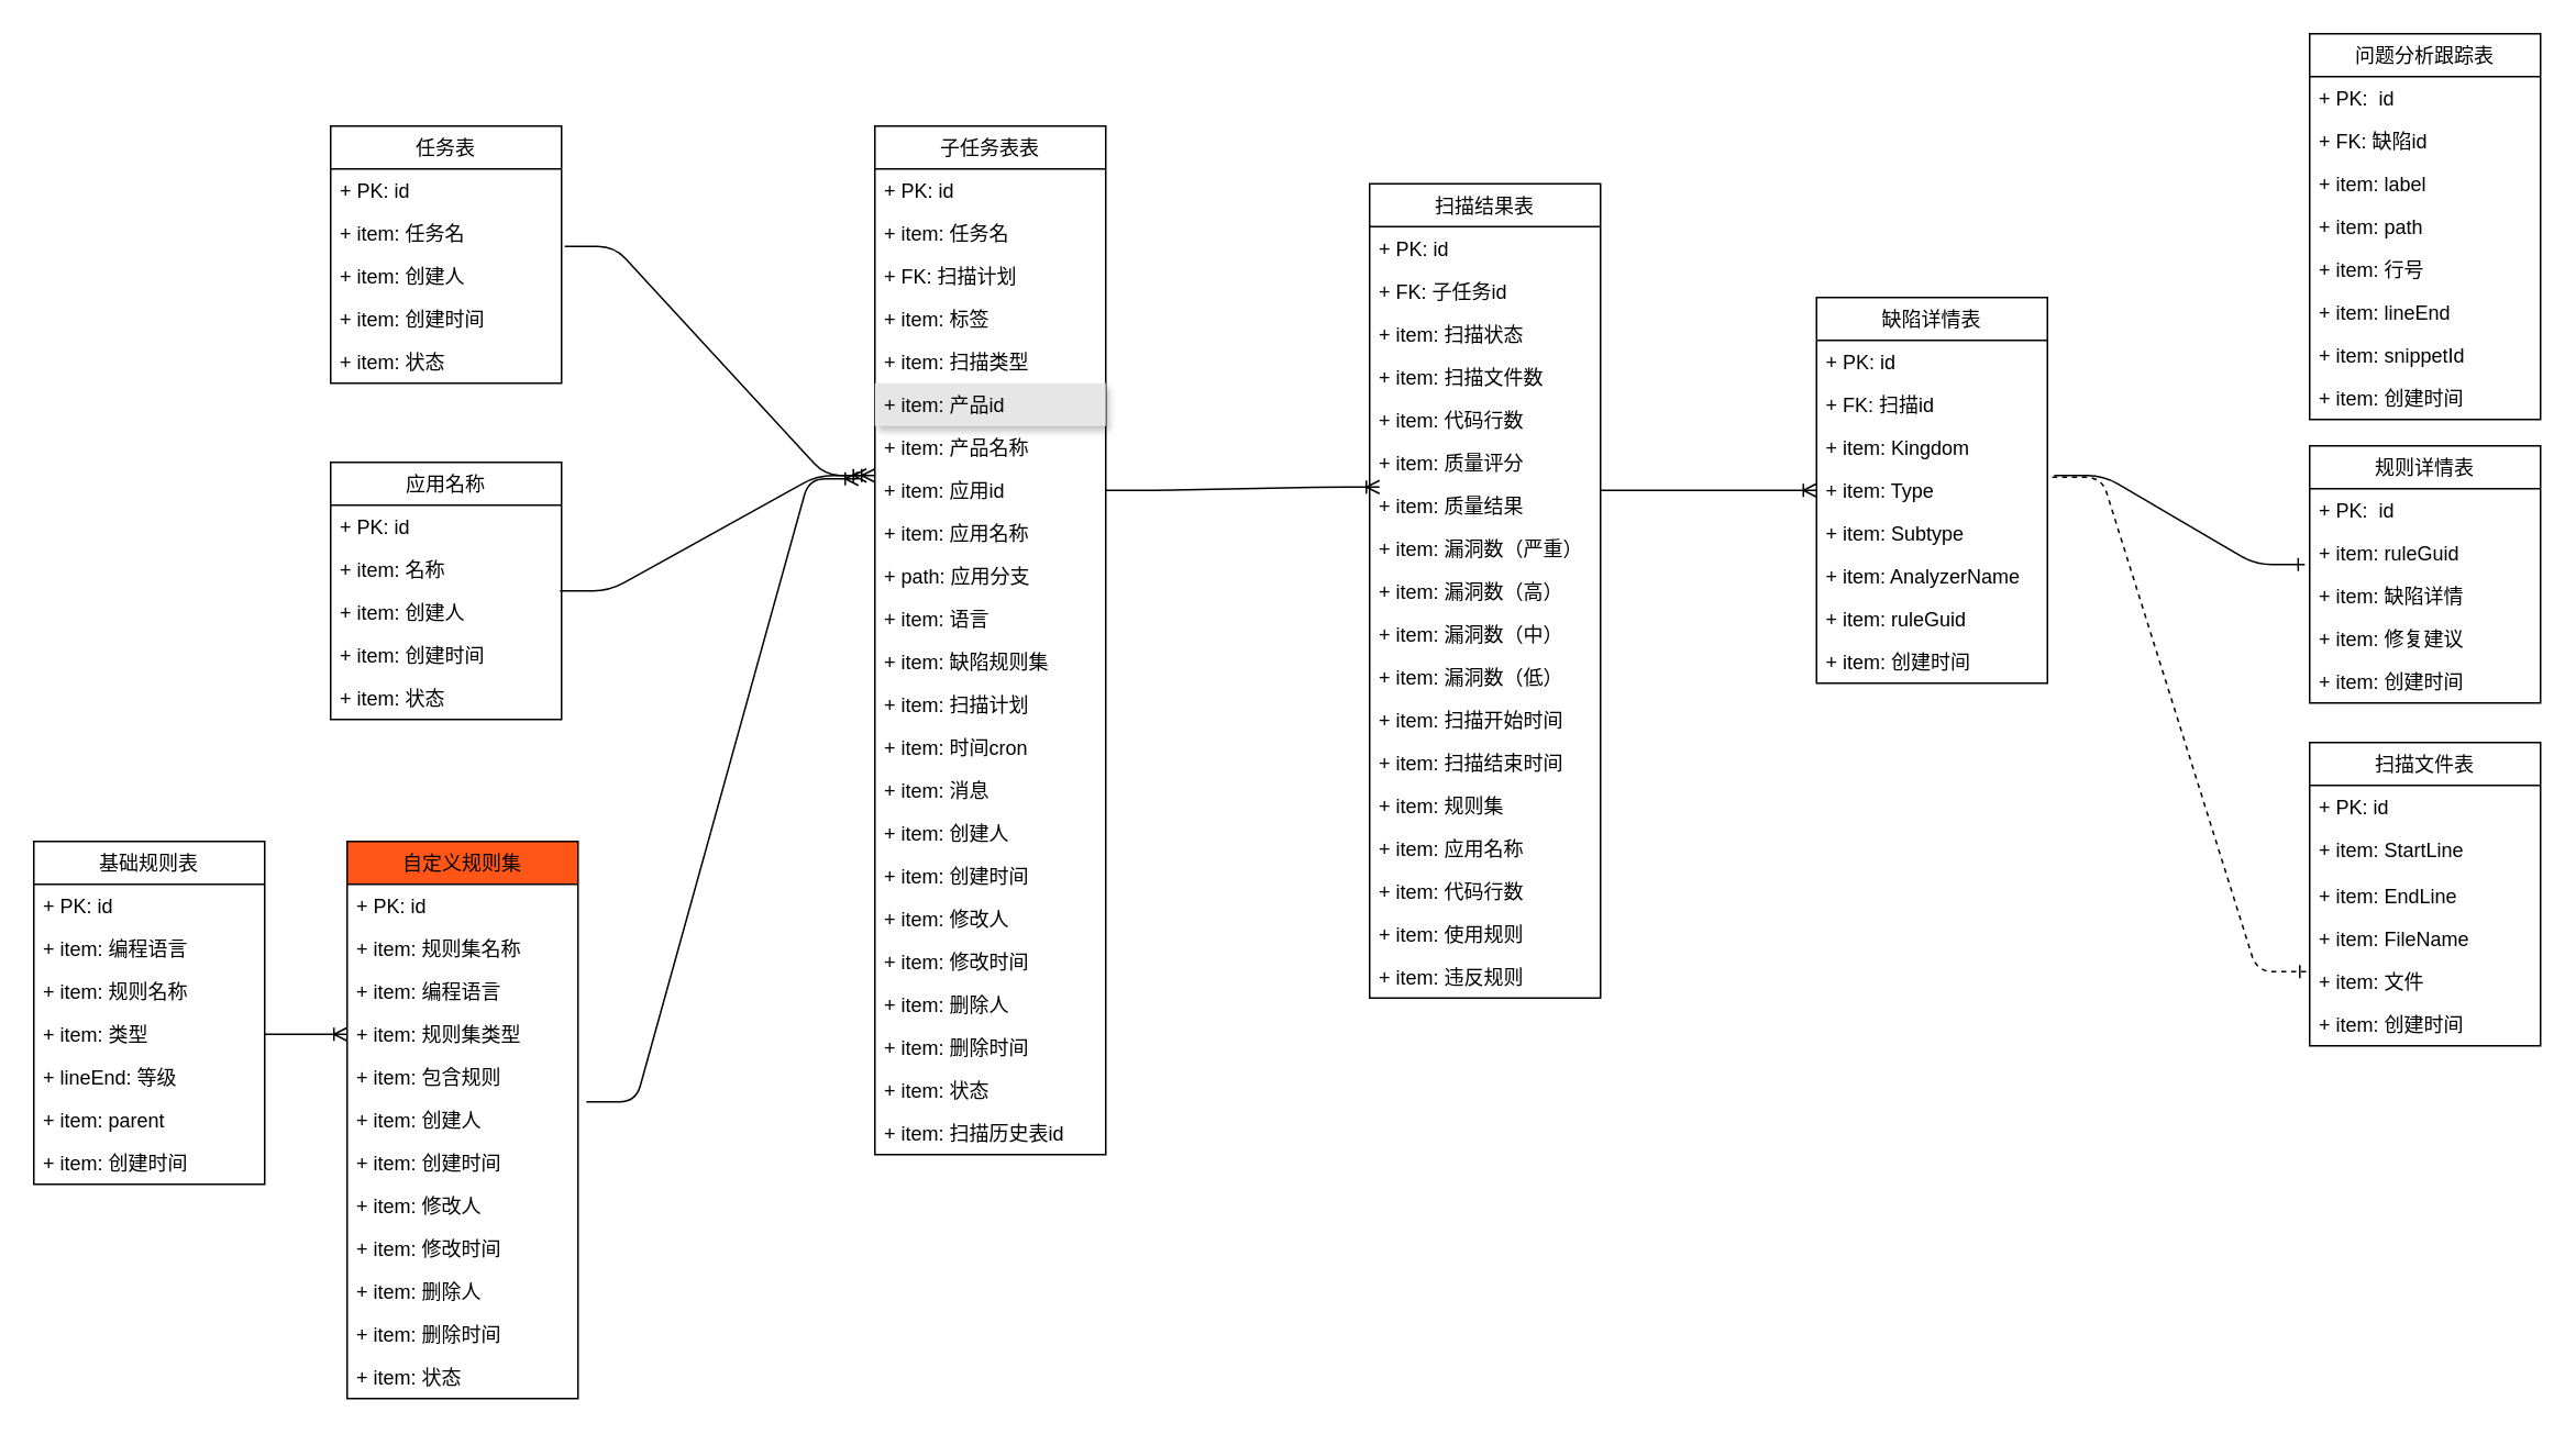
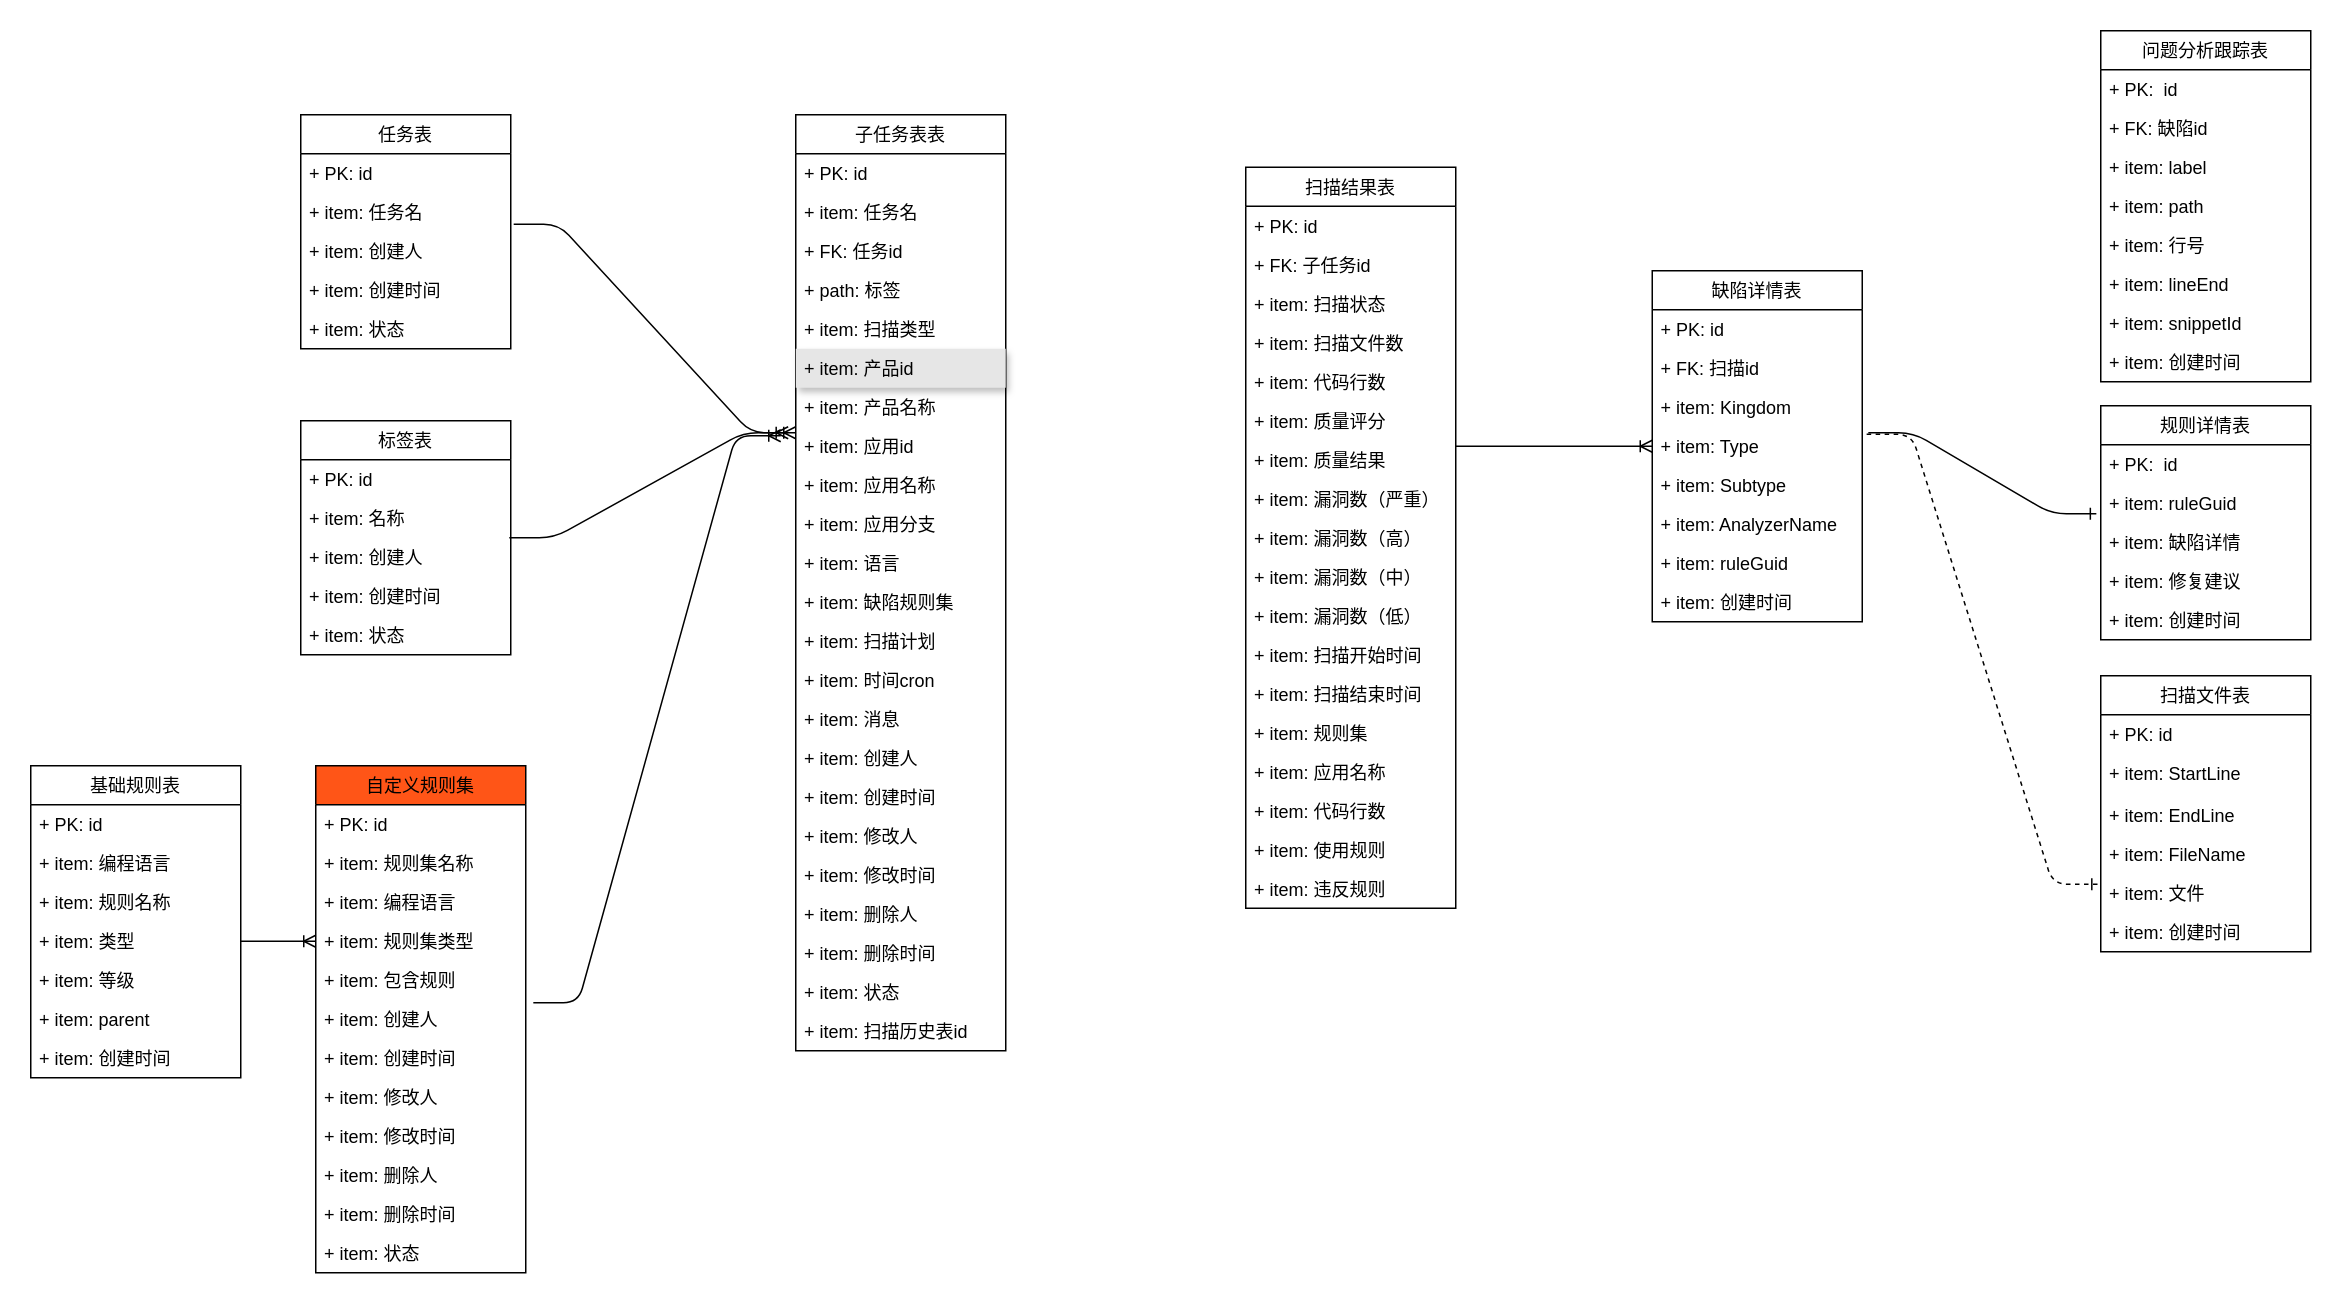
- <mxCell id="7" value="+ FK: 扫描计划" style="text;strokeColor=none;fillColor=none;align=left;verticalAlign=top;spacingLeft=4;spacingRight=4;overflow=hidden;rotatable=0;points=[[0,0.5],[1,0.5]];portConstraint=eastwest;" vertex="1" parent="4"><mxGeometry y="78" width="140" height="26" as="geometry" /></mxCell>
+ <mxCell id="7" value="+ FK: 任务id" style="text;strokeColor=none;fillColor=none;align=left;verticalAlign=top;spacingLeft=4;spacingRight=4;overflow=hidden;rotatable=0;points=[[0,0.5],[1,0.5]];portConstraint=eastwest;" vertex="1" parent="4"><mxGeometry y="78" width="140" height="26" as="geometry" /></mxCell>
- <mxCell id="8" value="+ item: 标签" style="text;strokeColor=none;fillColor=none;align=left;verticalAlign=top;spacingLeft=4;spacingRight=4;overflow=hidden;rotatable=0;points=[[0,0.5],[1,0.5]];portConstraint=eastwest;" vertex="1" parent="4"><mxGeometry y="104" width="140" height="26" as="geometry" /></mxCell>
+ <mxCell id="8" value="+ path: 标签" style="text;strokeColor=none;fillColor=none;align=left;verticalAlign=top;spacingLeft=4;spacingRight=4;overflow=hidden;rotatable=0;points=[[0,0.5],[1,0.5]];portConstraint=eastwest;" vertex="1" parent="4"><mxGeometry y="104" width="140" height="26" as="geometry" /></mxCell>
- <mxCell id="34" value="应用名称" style="swimlane;fontStyle=0;childLayout=stackLayout;horizontal=1;startSize=26;fillColor=none;horizontalStack=0;resizeParent=1;resizeParentMax=0;resizeLast=0;collapsible=1;marginBottom=0;" vertex="1" parent="1"><mxGeometry x="200" y="280" width="140" height="156" as="geometry" /></mxCell>
+ <mxCell id="34" value="标签表" style="swimlane;fontStyle=0;childLayout=stackLayout;horizontal=1;startSize=26;fillColor=none;horizontalStack=0;resizeParent=1;resizeParentMax=0;resizeLast=0;collapsible=1;marginBottom=0;" vertex="1" parent="1"><mxGeometry x="200" y="280" width="140" height="156" as="geometry" /></mxCell>
- <mxCell id="40" value="" style="edgeStyle=entityRelationEdgeStyle;fontSize=12;html=1;endArrow=ERoneToMany;exitX=1;exitY=0.5;exitDx=0;exitDy=0;entryX=0.043;entryY=0.077;entryDx=0;entryDy=0;entryPerimeter=0;" edge="1" parent="1" source="12" target="74"><mxGeometry width="100" height="100" relative="1" as="geometry"><mxPoint x="740" y="760" as="sourcePoint" /><mxPoint x="840" y="660" as="targetPoint" /></mxGeometry></mxCell>
- <mxCell id="14" value="+ path: 应用分支" style="text;strokeColor=none;fillColor=none;align=left;verticalAlign=top;spacingLeft=4;spacingRight=4;overflow=hidden;rotatable=0;points=[[0,0.5],[1,0.5]];portConstraint=eastwest;" vertex="1" parent="4"><mxGeometry y="260" width="140" height="26" as="geometry" /></mxCell>
+ <mxCell id="14" value="+ item: 应用分支" style="text;strokeColor=none;fillColor=none;align=left;verticalAlign=top;spacingLeft=4;spacingRight=4;overflow=hidden;rotatable=0;points=[[0,0.5],[1,0.5]];portConstraint=eastwest;" vertex="1" parent="4"><mxGeometry y="260" width="140" height="26" as="geometry" /></mxCell>
- <mxCell id="62" value="+ lineEnd: 等级" style="text;strokeColor=none;fillColor=none;align=left;verticalAlign=top;spacingLeft=4;spacingRight=4;overflow=hidden;rotatable=0;points=[[0,0.5],[1,0.5]];portConstraint=eastwest;" vertex="1" parent="57"><mxGeometry y="130" width="140" height="26" as="geometry" /></mxCell>
+ <mxCell id="62" value="+ item: 等级" style="text;strokeColor=none;fillColor=none;align=left;verticalAlign=top;spacingLeft=4;spacingRight=4;overflow=hidden;rotatable=0;points=[[0,0.5],[1,0.5]];portConstraint=eastwest;" vertex="1" parent="57"><mxGeometry y="130" width="140" height="26" as="geometry" /></mxCell>
